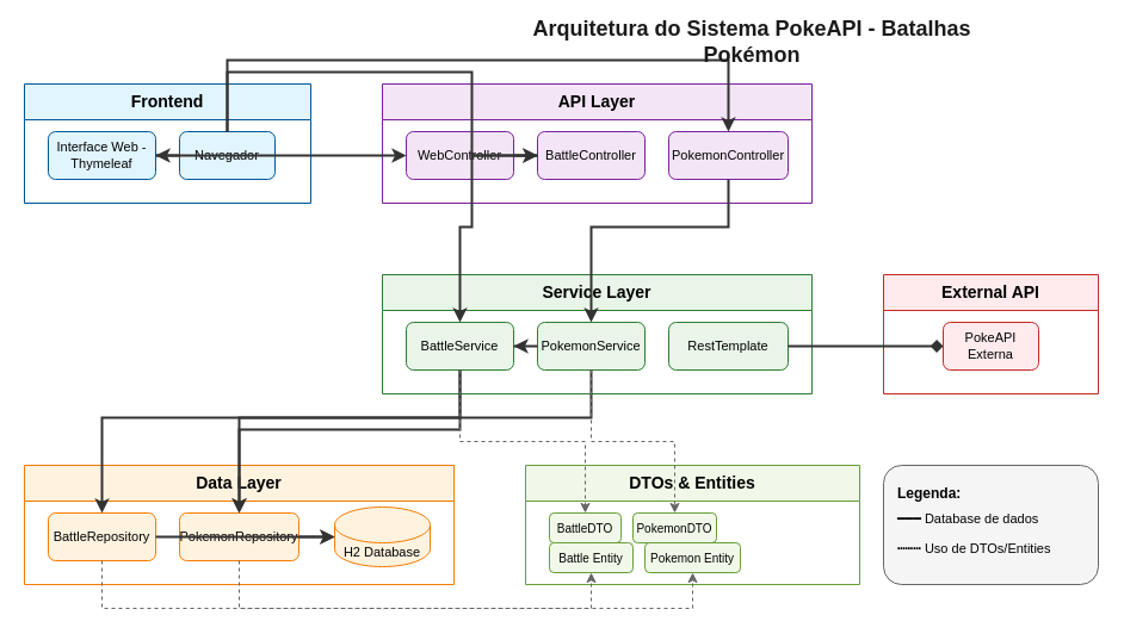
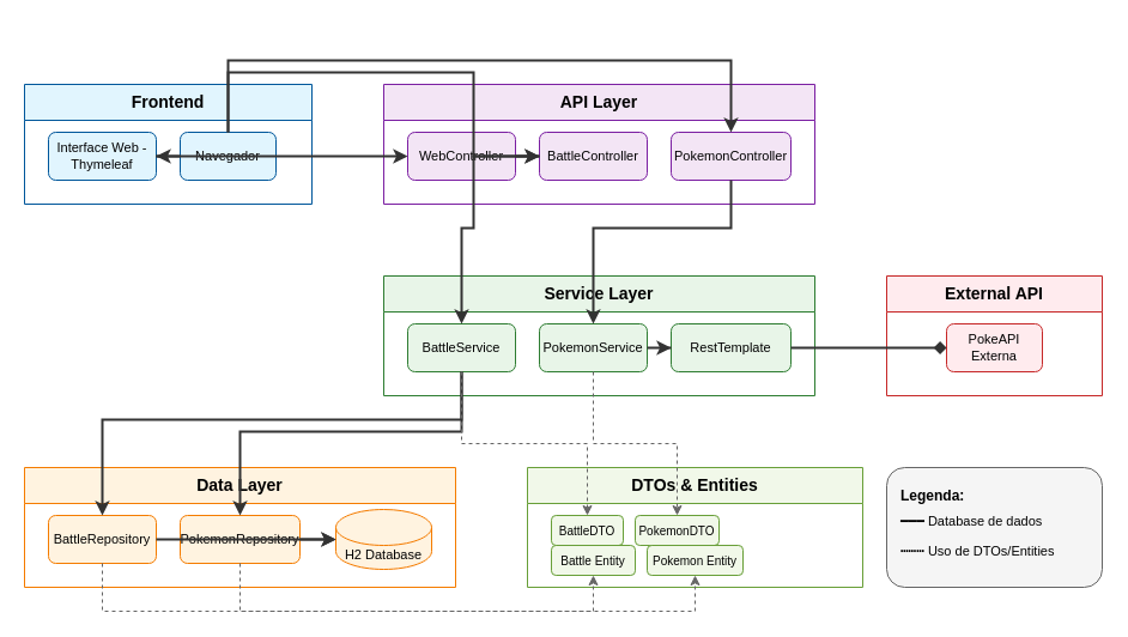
- <mxCell id="42" value="Arquitetura do Sistema PokeAPI - Batalhas Pokémon" style="text;html=1;strokeColor=none;fillColor=none;align=center;verticalAlign=middle;whiteSpace=wrap;rounded=0;fontSize=18;fontStyle=1;fontColor=#1a1a1a;" vertex="1" parent="1"><mxGeometry x="430" y="20" width="400" height="30" as="geometry" /></mxCell>
- <mxCell id="34" style="edgeStyle=orthogonalEdgeStyle;rounded=0;orthogonalLoop=1;jettySize=auto;html=1;strokeWidth=2;strokeColor=#333333;endArrow=classic;" edge="1" parent="1" source="11" target="10"><mxGeometry relative="1" as="geometry" /></mxCell>
+ <mxCell id="34" style="edgeStyle=orthogonalEdgeStyle;rounded=0;orthogonalLoop=1;jettySize=auto;html=1;strokeWidth=2;strokeColor=#333333;endArrow=classic;" edge="1" parent="1" source="11" target="12"><mxGeometry relative="1" as="geometry" /></mxCell>
- <mxCell id="33" style="edgeStyle=orthogonalEdgeStyle;rounded=0;orthogonalLoop=1;jettySize=auto;html=1;strokeWidth=2;strokeColor=#333333;endArrow=classic;" edge="1" parent="1" source="11" target="15"><mxGeometry relative="1" as="geometry"><Array as="points"><mxPoint x="495" y="350" /><mxPoint x="200" y="350" /></Array></mxGeometry></mxCell>
